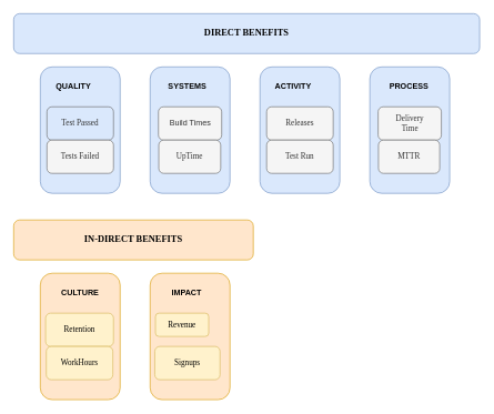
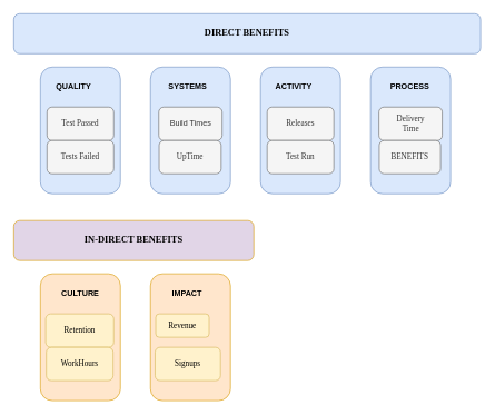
- <mxCell id="7" value="&lt;font face=&quot;Verdana&quot;&gt;Test Passed&lt;/font&gt;" style="rounded=1;whiteSpace=wrap;html=1;fillColor=#dae8fc;strokeColor=#666666;fontColor=#333333;" vertex="1" parent="1"><mxGeometry x="70" y="160" width="100" height="50" as="geometry" /></mxCell>
+ <mxCell id="7" value="&lt;font face=&quot;Verdana&quot;&gt;Test Passed&lt;/font&gt;" style="rounded=1;whiteSpace=wrap;html=1;fillColor=#f5f5f5;strokeColor=#666666;fontColor=#333333;" vertex="1" parent="1"><mxGeometry x="70" y="160" width="100" height="50" as="geometry" /></mxCell>
- <mxCell id="14" value="&lt;span style=&quot;font-size: 9pt ; line-height: 107%&quot;&gt;&lt;font face=&quot;Verdana&quot;&gt;MTTR&lt;/font&gt;&lt;/span&gt;" style="rounded=1;whiteSpace=wrap;html=1;fillColor=#f5f5f5;strokeColor=#666666;fontColor=#333333;" vertex="1" parent="1"><mxGeometry x="568" y="210" width="92" height="50" as="geometry" /></mxCell>
+ <mxCell id="14" value="&lt;span style=&quot;font-size: 9pt ; line-height: 107%&quot;&gt;&lt;font face=&quot;Verdana&quot;&gt;BENEFITS&lt;/font&gt;&lt;/span&gt;" style="rounded=1;whiteSpace=wrap;html=1;fillColor=#f5f5f5;strokeColor=#666666;fontColor=#333333;" vertex="1" parent="1"><mxGeometry x="568" y="210" width="92" height="50" as="geometry" /></mxCell>
- <mxCell id="15" value="&lt;b&gt;&lt;font face=&quot;Verdana&quot; style=&quot;font-size: 14px&quot;&gt;IN-DIRECT BENEFITS&lt;/font&gt;&lt;/b&gt;" style="rounded=1;whiteSpace=wrap;html=1;fillColor=#ffe6cc;strokeColor=#d79b00;" vertex="1" parent="1"><mxGeometry x="20" y="330" width="360" height="60" as="geometry" /></mxCell>
+ <mxCell id="15" value="&lt;b&gt;&lt;font face=&quot;Verdana&quot; style=&quot;font-size: 14px&quot;&gt;IN-DIRECT BENEFITS&lt;/font&gt;&lt;/b&gt;" style="rounded=1;whiteSpace=wrap;html=1;fillColor=#e1d5e7;strokeColor=#d79b00;" vertex="1" parent="1"><mxGeometry x="20" y="330" width="360" height="60" as="geometry" /></mxCell>
